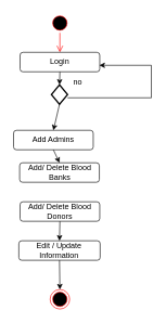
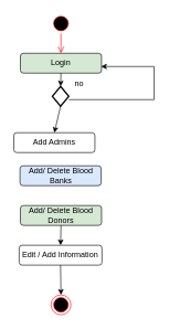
- <mxCell id="5" value="Login" style="rounded=1;whiteSpace=wrap;html=1;" parent="1" vertex="1"><mxGeometry x="30.25" y="80" width="122.5" height="30" as="geometry" /></mxCell>
+ <mxCell id="5" value="Login" style="rounded=1;whiteSpace=wrap;html=1;fillColor=#d5e8d4;" parent="1" vertex="1"><mxGeometry x="30.25" y="80" width="122.5" height="30" as="geometry" /></mxCell>
- <mxCell id="15" value="" style="endArrow=classic;html=1;rounded=0;exitX=0.5;exitY=1;exitDx=0;exitDy=0;entryX=0.5;entryY=0;entryDx=0;entryDy=0;" parent="1" source="8" target="12" edge="1"><mxGeometry width="50" height="50" relative="1" as="geometry"><mxPoint x="89" y="300" as="sourcePoint" /><mxPoint x="139" y="250" as="targetPoint" /></mxGeometry></mxCell>
- <mxCell id="12" value="Add/ Delete Blood Banks" style="rounded=1;whiteSpace=wrap;html=1;" parent="1" vertex="1"><mxGeometry x="29.63" y="250" width="122.5" height="30" as="geometry" /></mxCell>
+ <mxCell id="12" value="Add/ Delete Blood Banks" style="rounded=1;whiteSpace=wrap;html=1;fillColor=#dae8fc;" parent="1" vertex="1"><mxGeometry x="29.63" y="250" width="122.5" height="30" as="geometry" /></mxCell>
- <mxCell id="13" value="Add/ Delete Blood Donors" style="rounded=1;whiteSpace=wrap;html=1;" parent="1" vertex="1"><mxGeometry x="30.25" y="310" width="122.5" height="30" as="geometry" /></mxCell>
+ <mxCell id="13" value="Add/ Delete Blood Donors" style="rounded=1;whiteSpace=wrap;html=1;fillColor=#d5e8d4;" parent="1" vertex="1"><mxGeometry x="30.25" y="310" width="122.5" height="30" as="geometry" /></mxCell>
- <mxCell id="14" value="Edit / Update Information" style="rounded=1;whiteSpace=wrap;html=1;" parent="1" vertex="1"><mxGeometry x="28.38" y="370" width="125" height="30" as="geometry" /></mxCell>
+ <mxCell id="14" value="Edit / Add Information" style="rounded=1;whiteSpace=wrap;html=1;" parent="1" vertex="1"><mxGeometry x="28.38" y="370" width="125" height="30" as="geometry" /></mxCell>
